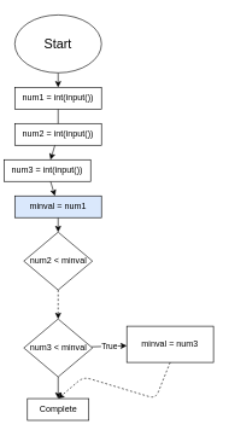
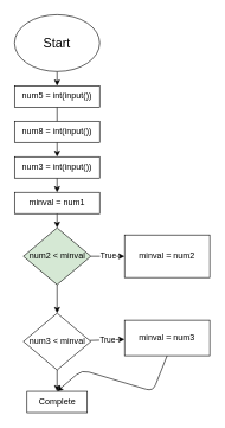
- <mxCell id="5" value="num1 = int(input())&lt;br&gt;" style="whiteSpace=wrap;html=1;" parent="1" vertex="1"><mxGeometry x="20" y="120" width="120" height="30" as="geometry" /></mxCell>
+ <mxCell id="5" value="num5 = int(input())&lt;br&gt;" style="whiteSpace=wrap;html=1;" parent="1" vertex="1"><mxGeometry x="20" y="120" width="120" height="30" as="geometry" /></mxCell>
- <mxCell id="7" value="num2 = int(input())" style="whiteSpace=wrap;html=1;" parent="1" vertex="1"><mxGeometry x="20" y="170" width="120" height="30" as="geometry" /></mxCell>
+ <mxCell id="7" value="num8 = int(input())" style="whiteSpace=wrap;html=1;" parent="1" vertex="1"><mxGeometry x="20" y="170" width="120" height="30" as="geometry" /></mxCell>
- <mxCell id="9" value="num3 = int(input())" style="whiteSpace=wrap;html=1;" vertex="1" parent="1"><mxGeometry x="5" y="220" width="120" height="30" as="geometry" /></mxCell>
+ <mxCell id="9" value="num3 = int(input())" style="whiteSpace=wrap;html=1;" vertex="1" parent="1"><mxGeometry x="20" y="220" width="120" height="30" as="geometry" /></mxCell>
- <mxCell id="11" value="minval = num1" style="whiteSpace=wrap;html=1;fillColor=#dae8fc;" vertex="1" parent="1"><mxGeometry x="20" y="270" width="120" height="30" as="geometry" /></mxCell>
+ <mxCell id="11" value="minval = num1" style="whiteSpace=wrap;html=1;" vertex="1" parent="1"><mxGeometry x="20" y="270" width="120" height="30" as="geometry" /></mxCell>
- <mxCell id="14" value="num2 &amp;lt; minval" style="rhombus;whiteSpace=wrap;html=1;" vertex="1" parent="1"><mxGeometry x="32.5" y="320" width="95" height="80" as="geometry" /></mxCell>
+ <mxCell id="14" value="num2 &amp;lt; minval" style="rhombus;whiteSpace=wrap;html=1;fillColor=#d5e8d4;" vertex="1" parent="1"><mxGeometry x="32.5" y="320" width="95" height="80" as="geometry" /></mxCell>
+ <mxCell id="12" value="True" style="edgeStyle=none;html=1;" edge="1" parent="1" source="14" target="15"><mxGeometry relative="1" as="geometry" /></mxCell>
+ <mxCell id="15" value="minval = num2" style="whiteSpace=wrap;html=1;" vertex="1" parent="1"><mxGeometry x="175" y="330" width="120" height="60" as="geometry" /></mxCell>
- <mxCell id="13" value="" style="edgeStyle=none;html=1;dashed=1;" edge="1" parent="1" source="14" target="18"><mxGeometry relative="1" as="geometry" /></mxCell>
+ <mxCell id="13" value="" style="edgeStyle=none;html=1;" edge="1" parent="1" source="14" target="18"><mxGeometry relative="1" as="geometry" /></mxCell>
- <mxCell id="21" value="" style="endArrow=classic;html=1;entryX=0.5;entryY=0;entryDx=0;entryDy=0;exitX=0.5;exitY=1;exitDx=0;exitDy=0;dashed=1;" edge="1" parent="1" source="19" target="20"><mxGeometry width="50" height="50" relative="1" as="geometry"><mxPoint x="245" y="560" as="sourcePoint" /><mxPoint x="260" y="510" as="targetPoint" /><Array as="points"><mxPoint x="215" y="550" /><mxPoint x="115" y="520" /></Array></mxGeometry></mxCell>
+ <mxCell id="21" value="" style="endArrow=classic;html=1;entryX=0.5;entryY=0;entryDx=0;entryDy=0;exitX=0.5;exitY=1;exitDx=0;exitDy=0;" edge="1" parent="1" source="19" target="20"><mxGeometry width="50" height="50" relative="1" as="geometry"><mxPoint x="245" y="560" as="sourcePoint" /><mxPoint x="260" y="510" as="targetPoint" /><Array as="points"><mxPoint x="215" y="550" /><mxPoint x="115" y="520" /></Array></mxGeometry></mxCell>
